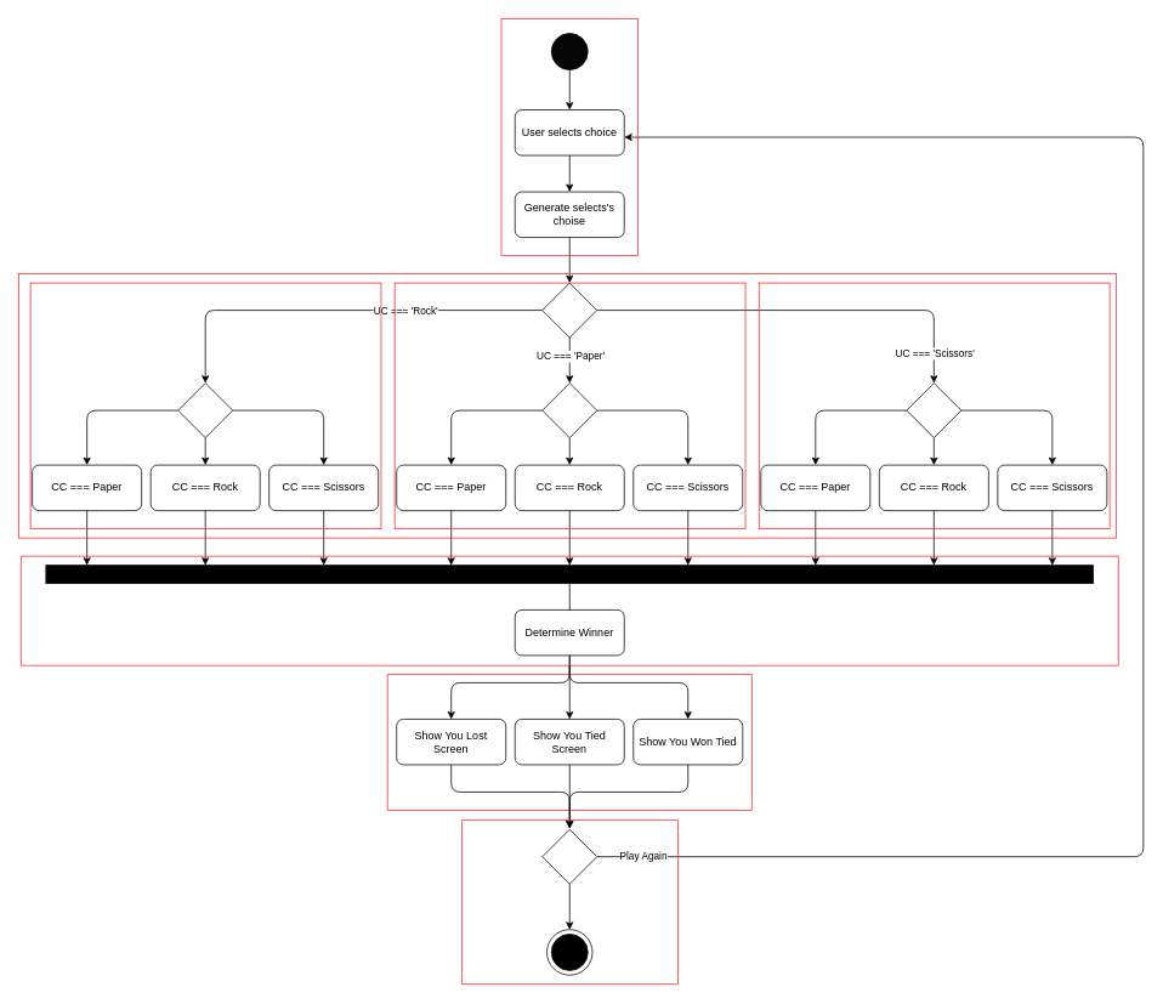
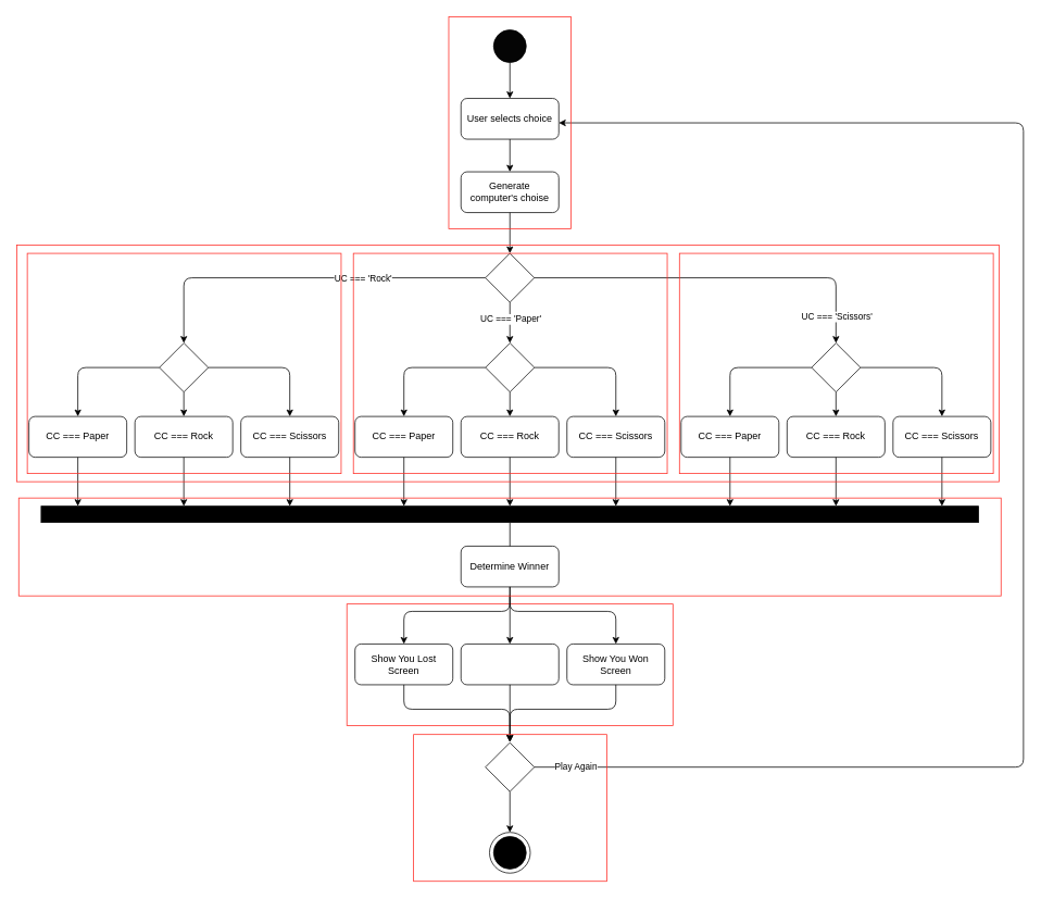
- <mxCell id="9" value="Generate selects's choise" style="text;html=1;strokeColor=none;fillColor=none;align=center;verticalAlign=middle;whiteSpace=wrap;rounded=0;" vertex="1" parent="7"><mxGeometry x="5" y="12.5" width="110" height="25" as="geometry" /></mxCell>
+ <mxCell id="9" value="Generate computer's choise" style="text;html=1;strokeColor=none;fillColor=none;align=center;verticalAlign=middle;whiteSpace=wrap;rounded=0;" vertex="1" parent="7"><mxGeometry x="5" y="12.5" width="110" height="25" as="geometry" /></mxCell>
- <mxCell id="35" value="Show You Tied Screen" style="text;html=1;strokeColor=none;fillColor=none;align=center;verticalAlign=middle;whiteSpace=wrap;rounded=0;" vertex="1" parent="33"><mxGeometry x="5" y="12.5" width="110" height="25" as="geometry" /></mxCell>
- <mxCell id="42" value="Show You Won Tied" style="text;html=1;strokeColor=none;fillColor=none;align=center;verticalAlign=middle;whiteSpace=wrap;rounded=0;" vertex="1" parent="40"><mxGeometry x="5" y="12.5" width="110" height="25" as="geometry" /></mxCell>
+ <mxCell id="42" value="Show You Won Screen" style="text;html=1;strokeColor=none;fillColor=none;align=center;verticalAlign=middle;whiteSpace=wrap;rounded=0;" vertex="1" parent="40"><mxGeometry x="5" y="12.5" width="110" height="25" as="geometry" /></mxCell>
